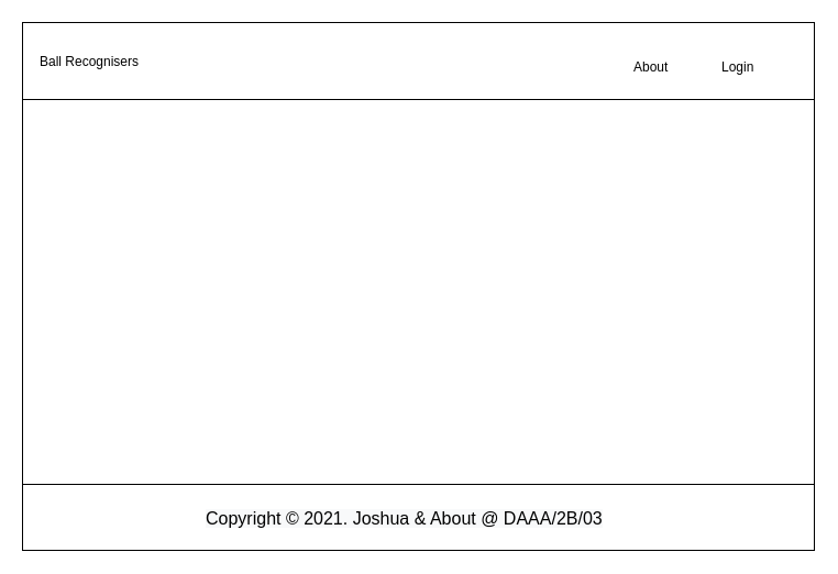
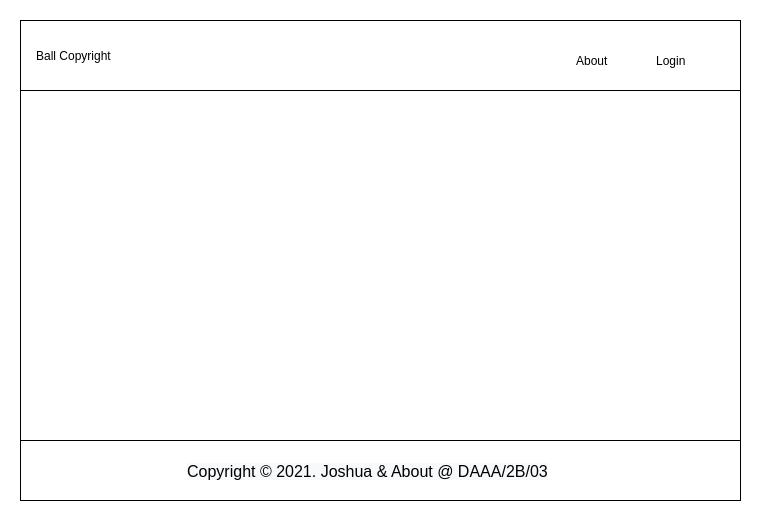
- <mxCell id="8" value="Ball Recognisers" style="text;strokeColor=none;fillColor=none;align=left;verticalAlign=middle;spacingLeft=4;spacingRight=4;overflow=hidden;points=[[0,0.5],[1,0.5]];portConstraint=eastwest;rotatable=0;" vertex="1" parent="1"><mxGeometry x="30" y="40" width="150" height="30" as="geometry" /></mxCell>
+ <mxCell id="8" value="Ball Copyright" style="text;strokeColor=none;fillColor=none;align=left;verticalAlign=middle;spacingLeft=4;spacingRight=4;overflow=hidden;points=[[0,0.5],[1,0.5]];portConstraint=eastwest;rotatable=0;" vertex="1" parent="1"><mxGeometry x="30" y="40" width="150" height="30" as="geometry" /></mxCell>
